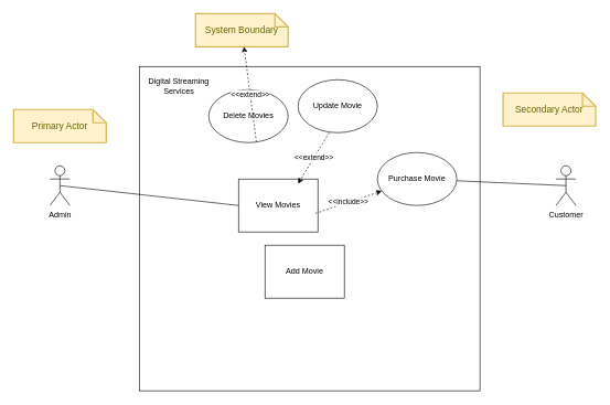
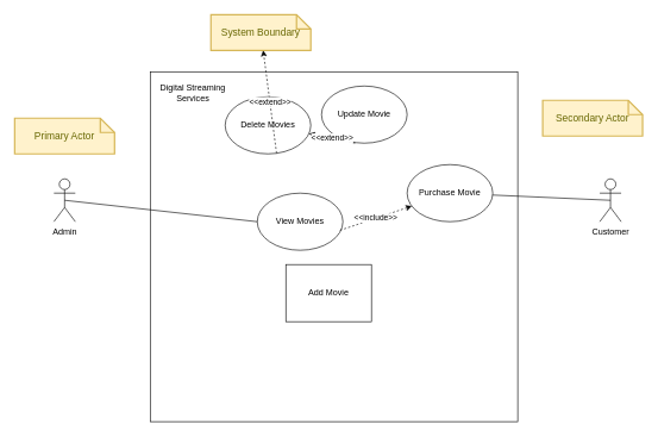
- <mxCell id="9" value="&amp;lt;&amp;lt;extend&amp;gt;&amp;gt;" style="endArrow=classic;html=1;dashed=1;exitX=0.392;exitY=1;exitDx=0;exitDy=0;exitPerimeter=0;entryX=0.75;entryY=0.088;entryDx=0;entryDy=0;entryPerimeter=0;" edge="1" parent="1" source="7" target="6"><mxGeometry width="50" height="50" relative="1" as="geometry"><mxPoint x="110" y="300" as="sourcePoint" /><mxPoint x="449" y="270" as="targetPoint" /></mxGeometry></mxCell>
+ <mxCell id="9" value="&amp;lt;&amp;lt;extend&amp;gt;&amp;gt;" style="endArrow=classic;html=1;dashed=1;exitX=0.392;exitY=1;exitDx=0;exitDy=0;exitPerimeter=0;" edge="1" parent="1" source="7" target="10"><mxGeometry width="50" height="50" relative="1" as="geometry"><mxPoint x="110" y="300" as="sourcePoint" /><mxPoint x="449" y="270" as="targetPoint" /></mxGeometry></mxCell>
- <mxCell id="6" value="View Movies" style="whiteSpace=wrap;html=1;rounded=0;" vertex="1" parent="1"><mxGeometry x="360" y="270" width="120" height="80" as="geometry" /></mxCell>
+ <mxCell id="6" value="View Movies" style="ellipse;whiteSpace=wrap;html=1;" vertex="1" parent="1"><mxGeometry x="360" y="270" width="120" height="80" as="geometry" /></mxCell>
